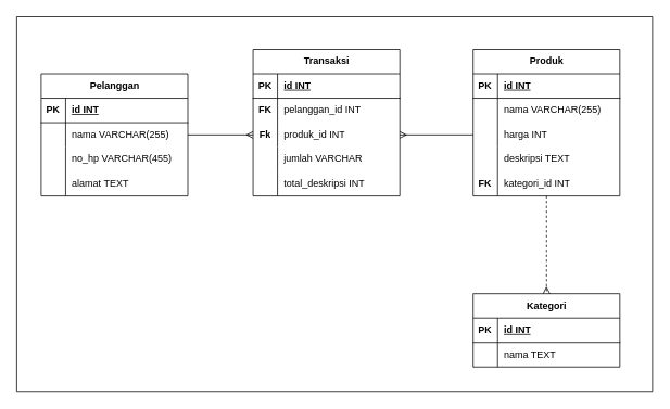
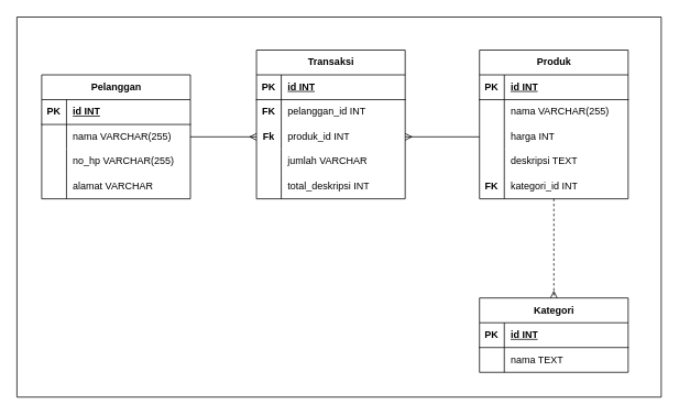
- <mxCell id="11" value="no_hp VARCHAR(455)" style="shape=partialRectangle;connectable=0;fillColor=none;top=0;left=0;bottom=0;right=0;align=left;spacingLeft=6;overflow=hidden;whiteSpace=wrap;html=1;" parent="9" vertex="1"><mxGeometry x="30" width="150" height="30" as="geometry"><mxRectangle width="150" height="30" as="alternateBounds" /></mxGeometry></mxCell>
+ <mxCell id="11" value="no_hp VARCHAR(255)" style="shape=partialRectangle;connectable=0;fillColor=none;top=0;left=0;bottom=0;right=0;align=left;spacingLeft=6;overflow=hidden;whiteSpace=wrap;html=1;" parent="9" vertex="1"><mxGeometry x="30" width="150" height="30" as="geometry"><mxRectangle width="150" height="30" as="alternateBounds" /></mxGeometry></mxCell>
- <mxCell id="14" value="alamat TEXT" style="shape=partialRectangle;connectable=0;fillColor=none;top=0;left=0;bottom=0;right=0;align=left;spacingLeft=6;overflow=hidden;whiteSpace=wrap;html=1;" parent="12" vertex="1"><mxGeometry x="30" width="150" height="30" as="geometry"><mxRectangle width="150" height="30" as="alternateBounds" /></mxGeometry></mxCell>
+ <mxCell id="14" value="alamat VARCHAR" style="shape=partialRectangle;connectable=0;fillColor=none;top=0;left=0;bottom=0;right=0;align=left;spacingLeft=6;overflow=hidden;whiteSpace=wrap;html=1;" parent="12" vertex="1"><mxGeometry x="30" width="150" height="30" as="geometry"><mxRectangle width="150" height="30" as="alternateBounds" /></mxGeometry></mxCell>
